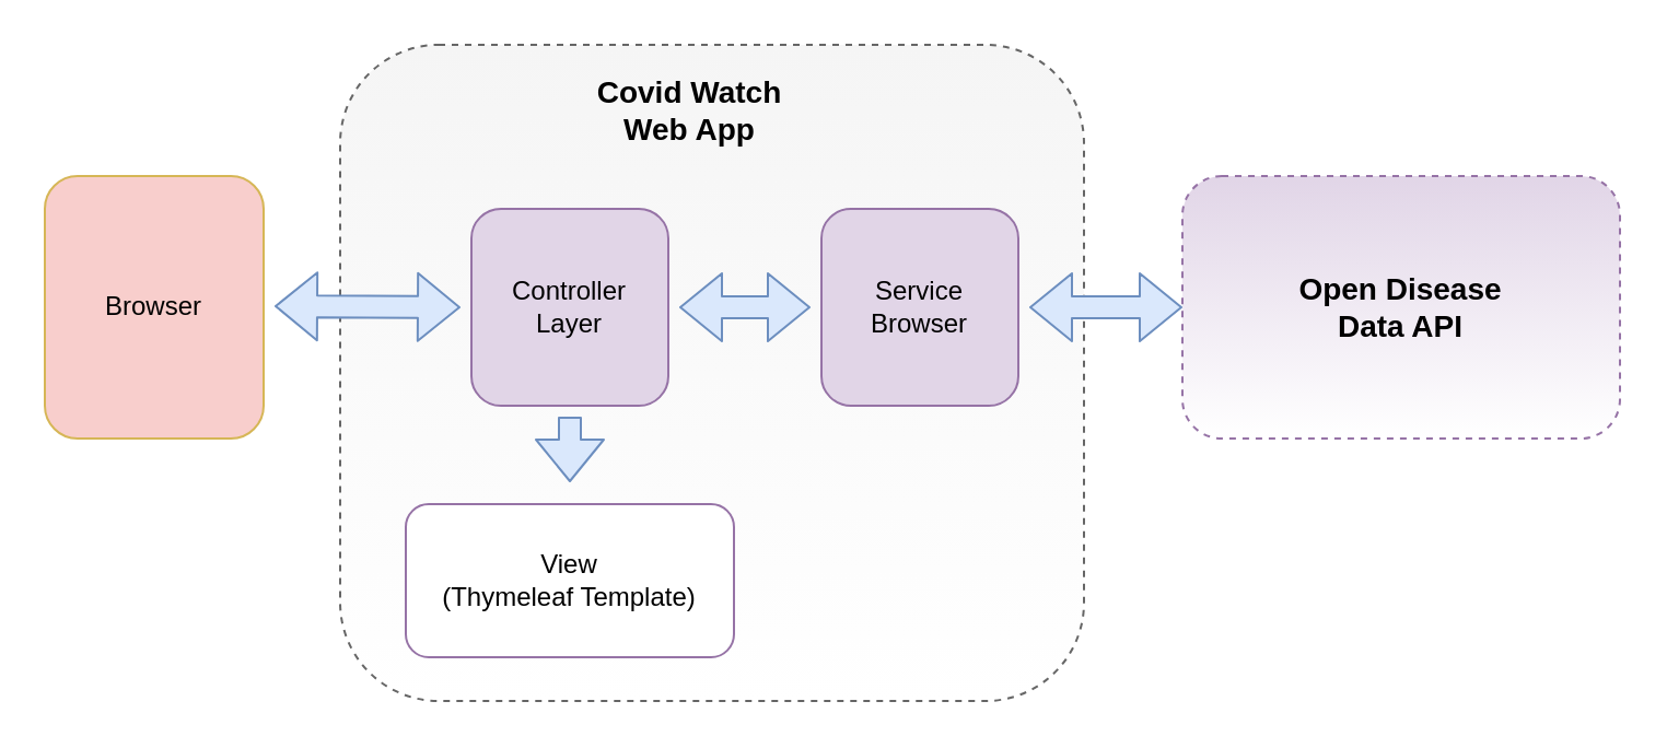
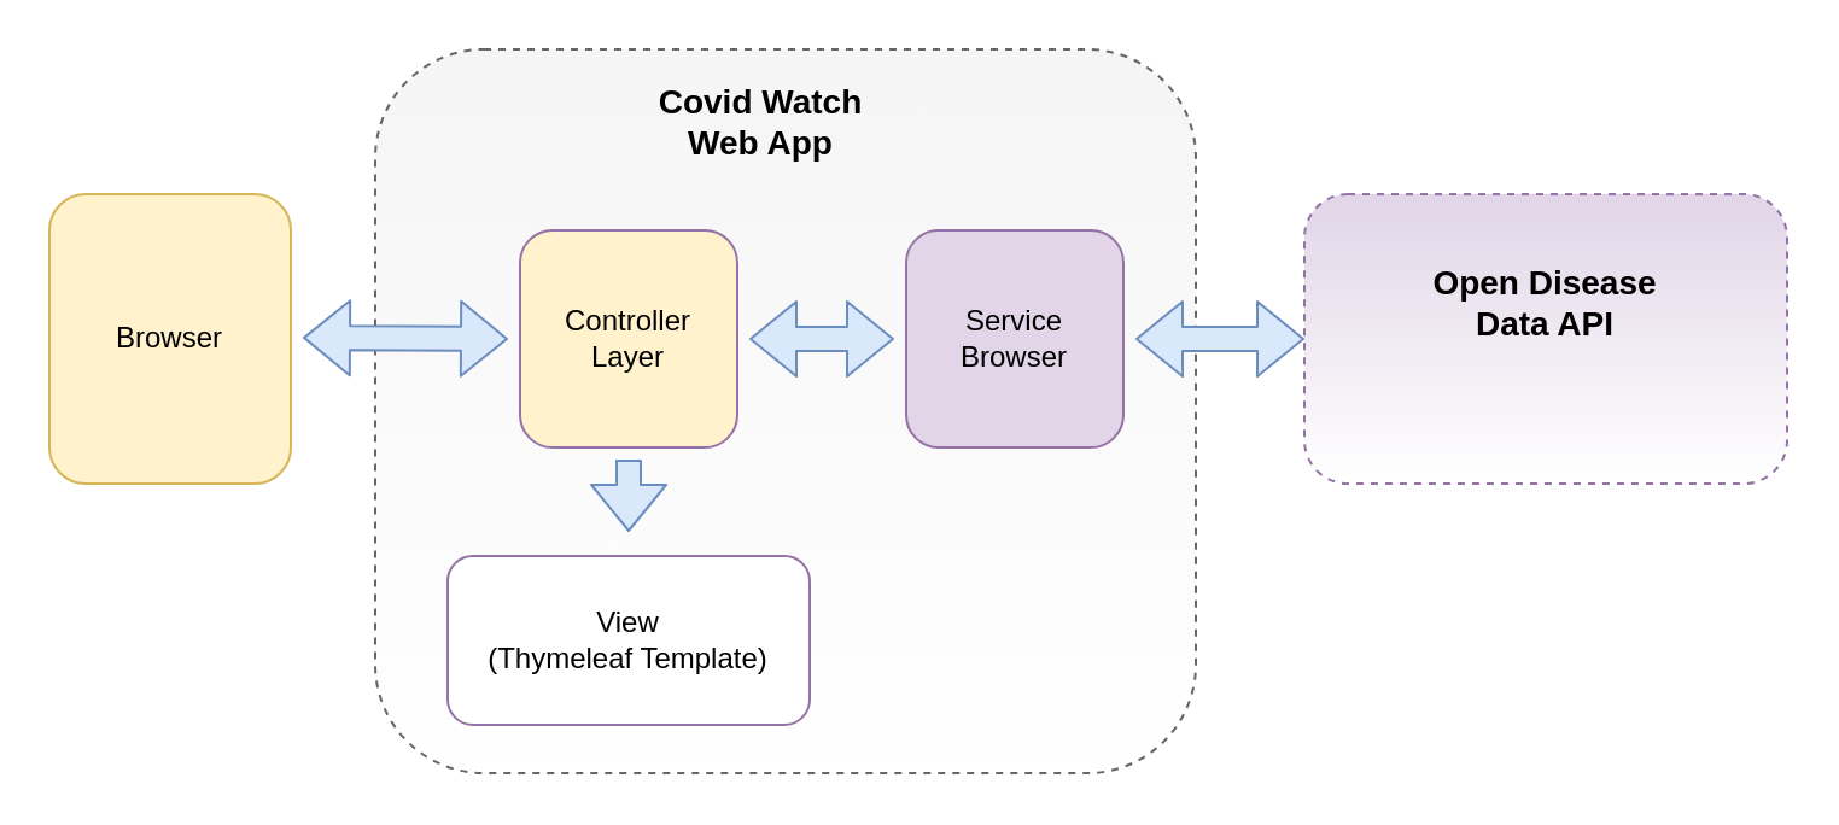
- <mxCell id="4" value="Browser" style="rounded=1;whiteSpace=wrap;html=1;fillColor=#f8cecc;strokeColor=#d6b656;" vertex="1" parent="1"><mxGeometry x="20" y="80" width="100" height="120" as="geometry" /></mxCell>
+ <mxCell id="4" value="Browser" style="rounded=1;whiteSpace=wrap;html=1;fillColor=#fff2cc;strokeColor=#d6b656;" vertex="1" parent="1"><mxGeometry x="20" y="80" width="100" height="120" as="geometry" /></mxCell>
- <mxCell id="5" value="Controller&lt;br&gt;Layer" style="rounded=1;whiteSpace=wrap;html=1;fillColor=#e1d5e7;strokeColor=#9673a6;" vertex="1" parent="1"><mxGeometry x="215" y="95" width="90" height="90" as="geometry" /></mxCell>
+ <mxCell id="5" value="Controller&lt;br&gt;Layer" style="rounded=1;whiteSpace=wrap;html=1;fillColor=#fff2cc;strokeColor=#9673a6;" vertex="1" parent="1"><mxGeometry x="215" y="95" width="90" height="90" as="geometry" /></mxCell>
- <mxCell id="11" value="Open Disease&lt;br style=&quot;font-size: 14px&quot;&gt;Data API" style="text;html=1;strokeColor=none;fillColor=none;align=center;verticalAlign=middle;whiteSpace=wrap;rounded=0;dashed=1;fontStyle=1;fontSize=14;" vertex="1" parent="1"><mxGeometry x="560" y="120" width="160" height="40" as="geometry" /></mxCell>
+ <mxCell id="11" value="Open Disease&lt;br style=&quot;font-size: 14px&quot;&gt;Data API" style="text;html=1;strokeColor=none;fillColor=none;align=center;verticalAlign=middle;whiteSpace=wrap;rounded=0;dashed=1;fontStyle=1;fontSize=14;" vertex="1" parent="1"><mxGeometry x="560" y="105" width="160" height="40" as="geometry" /></mxCell>
